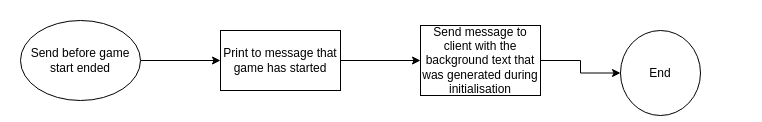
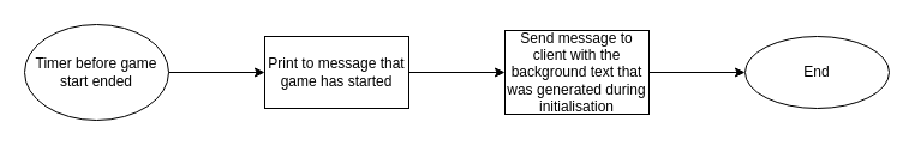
- <mxCell id="3" value="Send before game start ended" style="ellipse;whiteSpace=wrap;html=1;" vertex="1" parent="1"><mxGeometry x="20" y="20" width="120" height="80" as="geometry" /></mxCell>
+ <mxCell id="3" value="Timer before game start ended" style="ellipse;whiteSpace=wrap;html=1;" vertex="1" parent="1"><mxGeometry x="20" y="20" width="120" height="80" as="geometry" /></mxCell>
- <mxCell id="8" value="End" style="ellipse;whiteSpace=wrap;html=1;" vertex="1" parent="1"><mxGeometry x="620" y="30" width="80" height="85" as="geometry" /></mxCell>
+ <mxCell id="8" value="End" style="ellipse;whiteSpace=wrap;html=1;" vertex="1" parent="1"><mxGeometry x="620" y="30" width="120" height="60" as="geometry" /></mxCell>
